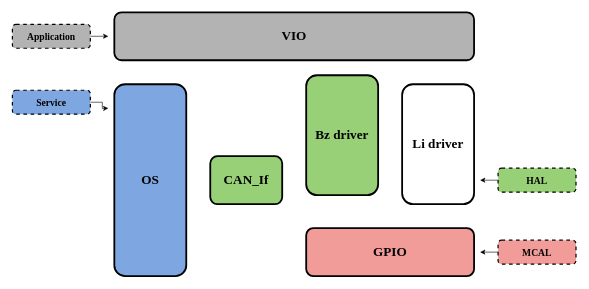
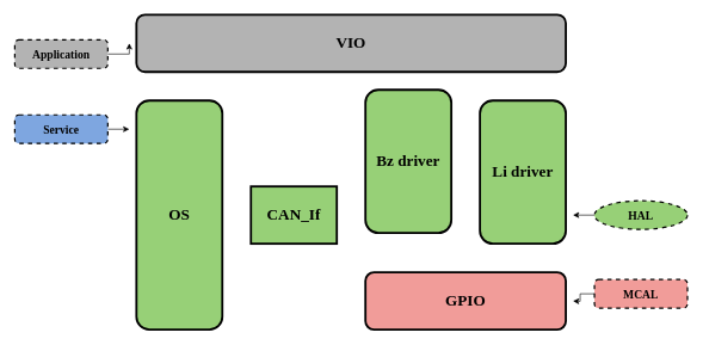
- <mxCell id="9" value="&lt;font style=&quot;font-size: 16px;&quot;&gt;&lt;b&gt;Application&lt;/b&gt;&lt;/font&gt;" style="text;html=1;strokeColor=default;fillColor=#B3B3B3;align=center;verticalAlign=middle;whiteSpace=wrap;rounded=1;dashed=1;fontFamily=Lucida Console;strokeWidth=2;" vertex="1" parent="1"><mxGeometry x="20" y="40" width="130" height="40" as="geometry" /></mxCell>
+ <mxCell id="9" value="&lt;font style=&quot;font-size: 16px;&quot;&gt;&lt;b&gt;Application&lt;/b&gt;&lt;/font&gt;" style="text;html=1;strokeColor=default;fillColor=#B3B3B3;align=center;verticalAlign=middle;whiteSpace=wrap;rounded=1;dashed=1;fontFamily=Lucida Console;strokeWidth=2;" vertex="1" parent="1"><mxGeometry x="20" y="55" width="130" height="40" as="geometry" /></mxCell>
- <mxCell id="11" value="&lt;font style=&quot;font-size: 16px;&quot;&gt;Service&lt;/font&gt;" style="rounded=1;whiteSpace=wrap;html=1;fontFamily=Lucida Console;fontSize=22;fontStyle=1;fillColor=#7EA6E0;strokeWidth=2;strokeColor=#000000;dashed=1;" vertex="1" parent="1"><mxGeometry x="20" y="150" width="130" height="40" as="geometry" /></mxCell>
+ <mxCell id="11" value="&lt;font style=&quot;font-size: 16px;&quot;&gt;Service&lt;/font&gt;" style="rounded=1;whiteSpace=wrap;html=1;fontFamily=Lucida Console;fontSize=22;fontStyle=1;fillColor=#7EA6E0;strokeWidth=2;strokeColor=#000000;dashed=1;" vertex="1" parent="1"><mxGeometry x="20" y="160" width="130" height="40" as="geometry" /></mxCell>
- <mxCell id="4" value="Li driver" style="rounded=1;whiteSpace=wrap;html=1;fontFamily=Lucida Console;fontSize=22;fontStyle=1;strokeWidth=3;fillColor=#ffffff;strokeColor=#000000;" parent="1" vertex="1"><mxGeometry x="670" y="140" width="120" height="200" as="geometry" /></mxCell>
+ <mxCell id="4" value="Li driver" style="rounded=1;whiteSpace=wrap;html=1;fontFamily=Lucida Console;fontSize=22;fontStyle=1;strokeWidth=3;fillColor=#97D077;strokeColor=#000000;" parent="1" vertex="1"><mxGeometry x="670" y="140" width="120" height="200" as="geometry" /></mxCell>
- <mxCell id="6" value="OS" style="rounded=1;whiteSpace=wrap;html=1;fontFamily=Lucida Console;fontSize=22;fontStyle=1;fillColor=#7EA6E0;strokeWidth=3;strokeColor=#000000;" parent="1" vertex="1"><mxGeometry x="190" y="140" width="120" height="320" as="geometry" /></mxCell>
+ <mxCell id="6" value="OS" style="rounded=1;whiteSpace=wrap;html=1;fontFamily=Lucida Console;fontSize=22;fontStyle=1;fillColor=#97d077;strokeWidth=3;strokeColor=#000000;" parent="1" vertex="1"><mxGeometry x="190" y="140" width="120" height="320" as="geometry" /></mxCell>
- <mxCell id="3" value="CAN_If" style="rounded=1;whiteSpace=wrap;html=1;fontFamily=Lucida Console;fontSize=22;fontStyle=1;strokeWidth=3;fillColor=#97D077;strokeColor=#000000;" parent="1" vertex="1"><mxGeometry x="350" y="260" width="120" height="80" as="geometry" /></mxCell>
+ <mxCell id="3" value="CAN_If" style="whiteSpace=wrap;html=1;fontFamily=Lucida Console;fontSize=22;fontStyle=1;strokeWidth=3;fillColor=#97D077;strokeColor=#000000;rounded=0;" parent="1" vertex="1"><mxGeometry x="350" y="260" width="120" height="80" as="geometry" /></mxCell>
- <mxCell id="13" value="&lt;font style=&quot;font-size: 16px;&quot;&gt;HAL&lt;/font&gt;" style="rounded=1;whiteSpace=wrap;html=1;fontFamily=Lucida Console;fontSize=22;fontStyle=1;strokeWidth=2;fillColor=#97D077;strokeColor=#000000;dashed=1;" vertex="1" parent="1"><mxGeometry x="830" y="280" width="130" height="40" as="geometry" /></mxCell>
+ <mxCell id="13" value="&lt;font style=&quot;font-size: 16px;&quot;&gt;HAL&lt;/font&gt;" style="ellipse;whiteSpace=wrap;html=1;fontFamily=Lucida Console;fontSize=22;fontStyle=1;strokeWidth=2;fillColor=#97D077;strokeColor=#000000;dashed=1;" vertex="1" parent="1"><mxGeometry x="830" y="280" width="130" height="40" as="geometry" /></mxCell>
- <mxCell id="15" value="&lt;font style=&quot;font-size: 16px;&quot;&gt;MCAL&lt;/font&gt;" style="rounded=1;whiteSpace=wrap;html=1;fontFamily=Lucida Console;fontSize=22;fontStyle=1;strokeWidth=2;fillColor=#F19C99;strokeColor=#000000;dashed=1;" vertex="1" parent="1"><mxGeometry x="830" y="400" width="130" height="40" as="geometry" /></mxCell>
+ <mxCell id="15" value="&lt;font style=&quot;font-size: 16px;&quot;&gt;MCAL&lt;/font&gt;" style="rounded=1;whiteSpace=wrap;html=1;fontFamily=Lucida Console;fontSize=22;fontStyle=1;strokeWidth=2;fillColor=#F19C99;strokeColor=#000000;dashed=1;" vertex="1" parent="1"><mxGeometry x="830" y="390" width="130" height="40" as="geometry" /></mxCell>
